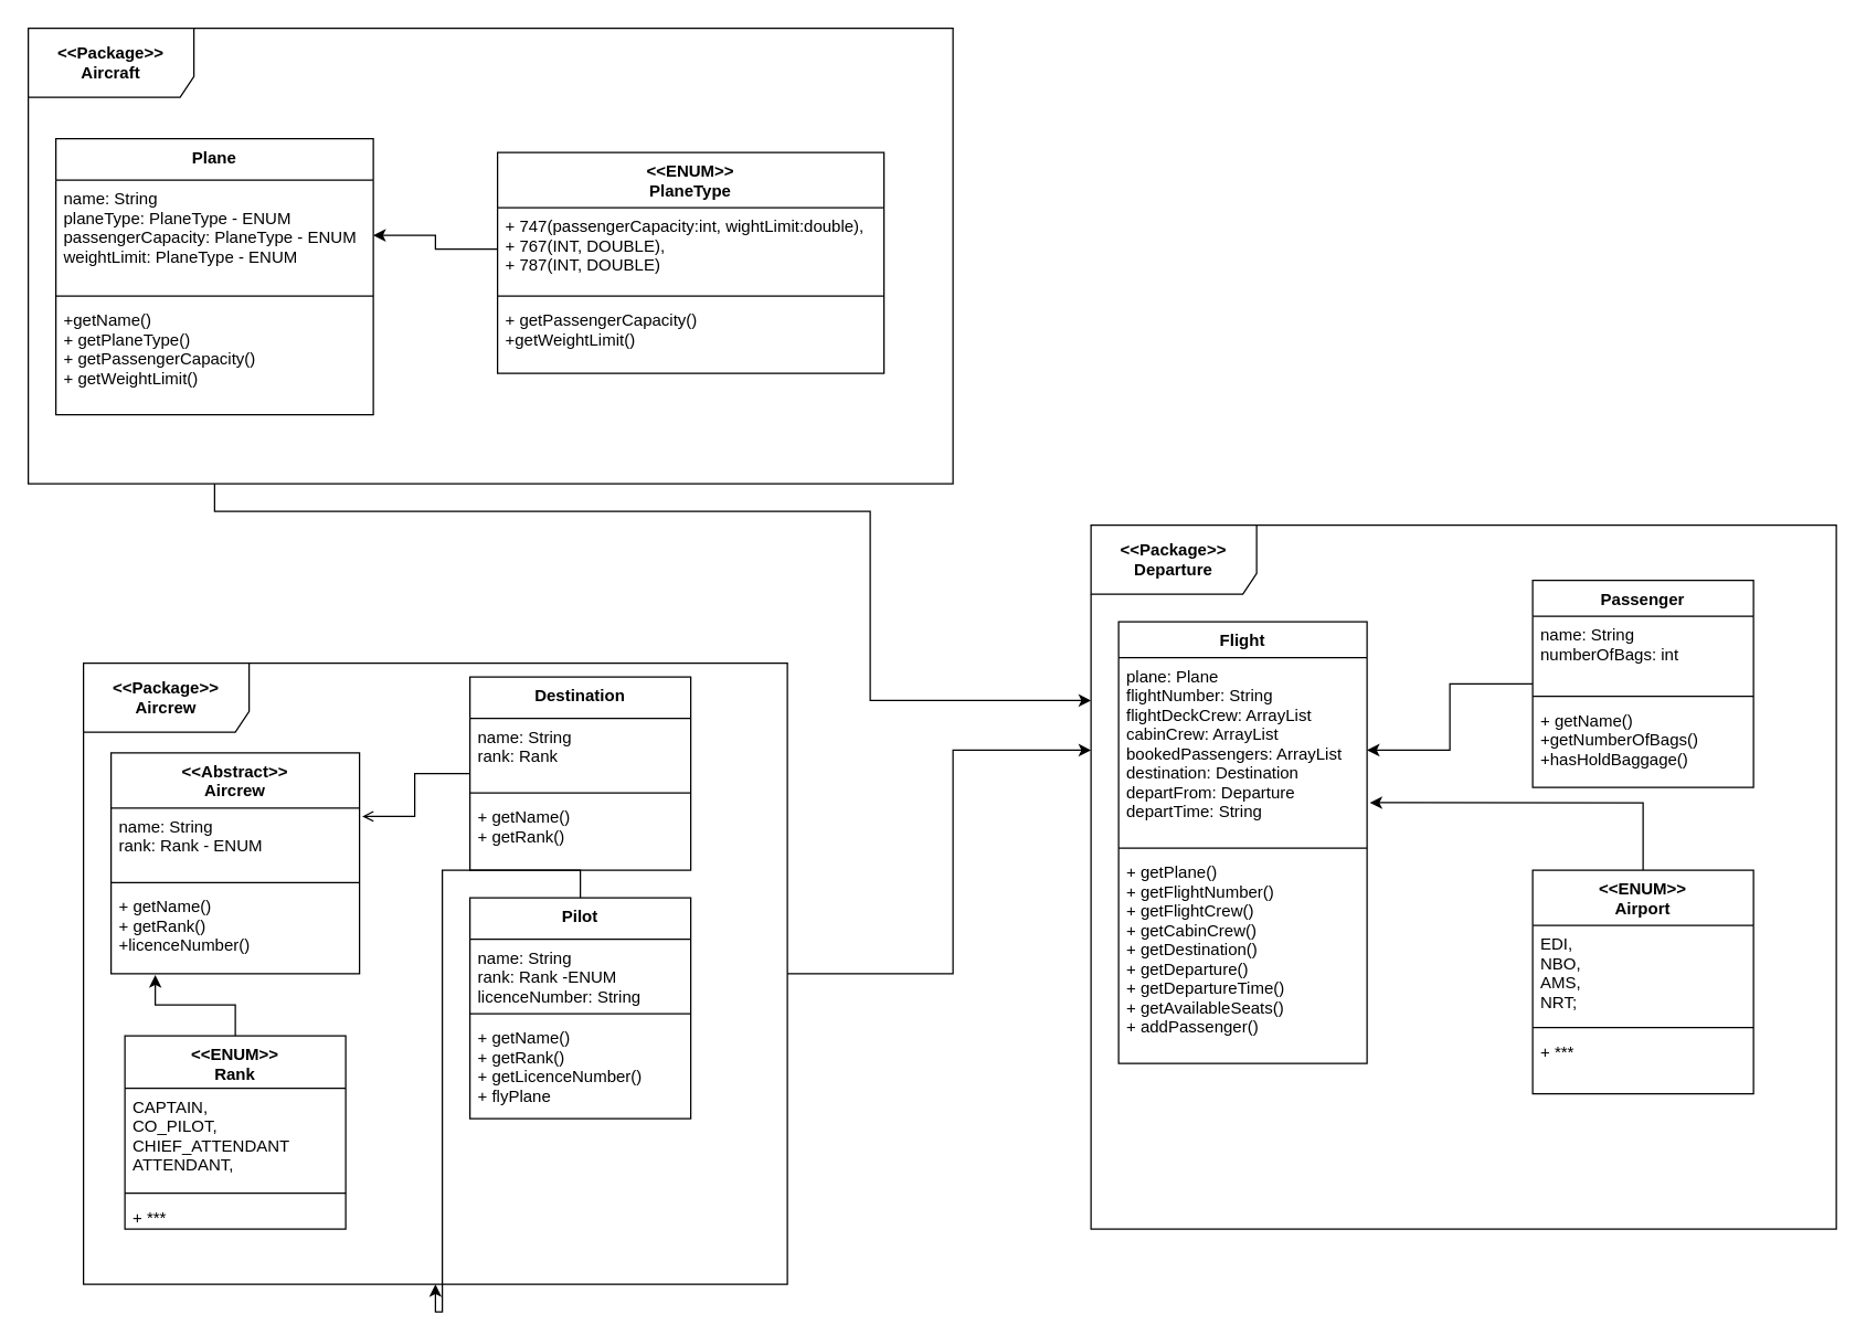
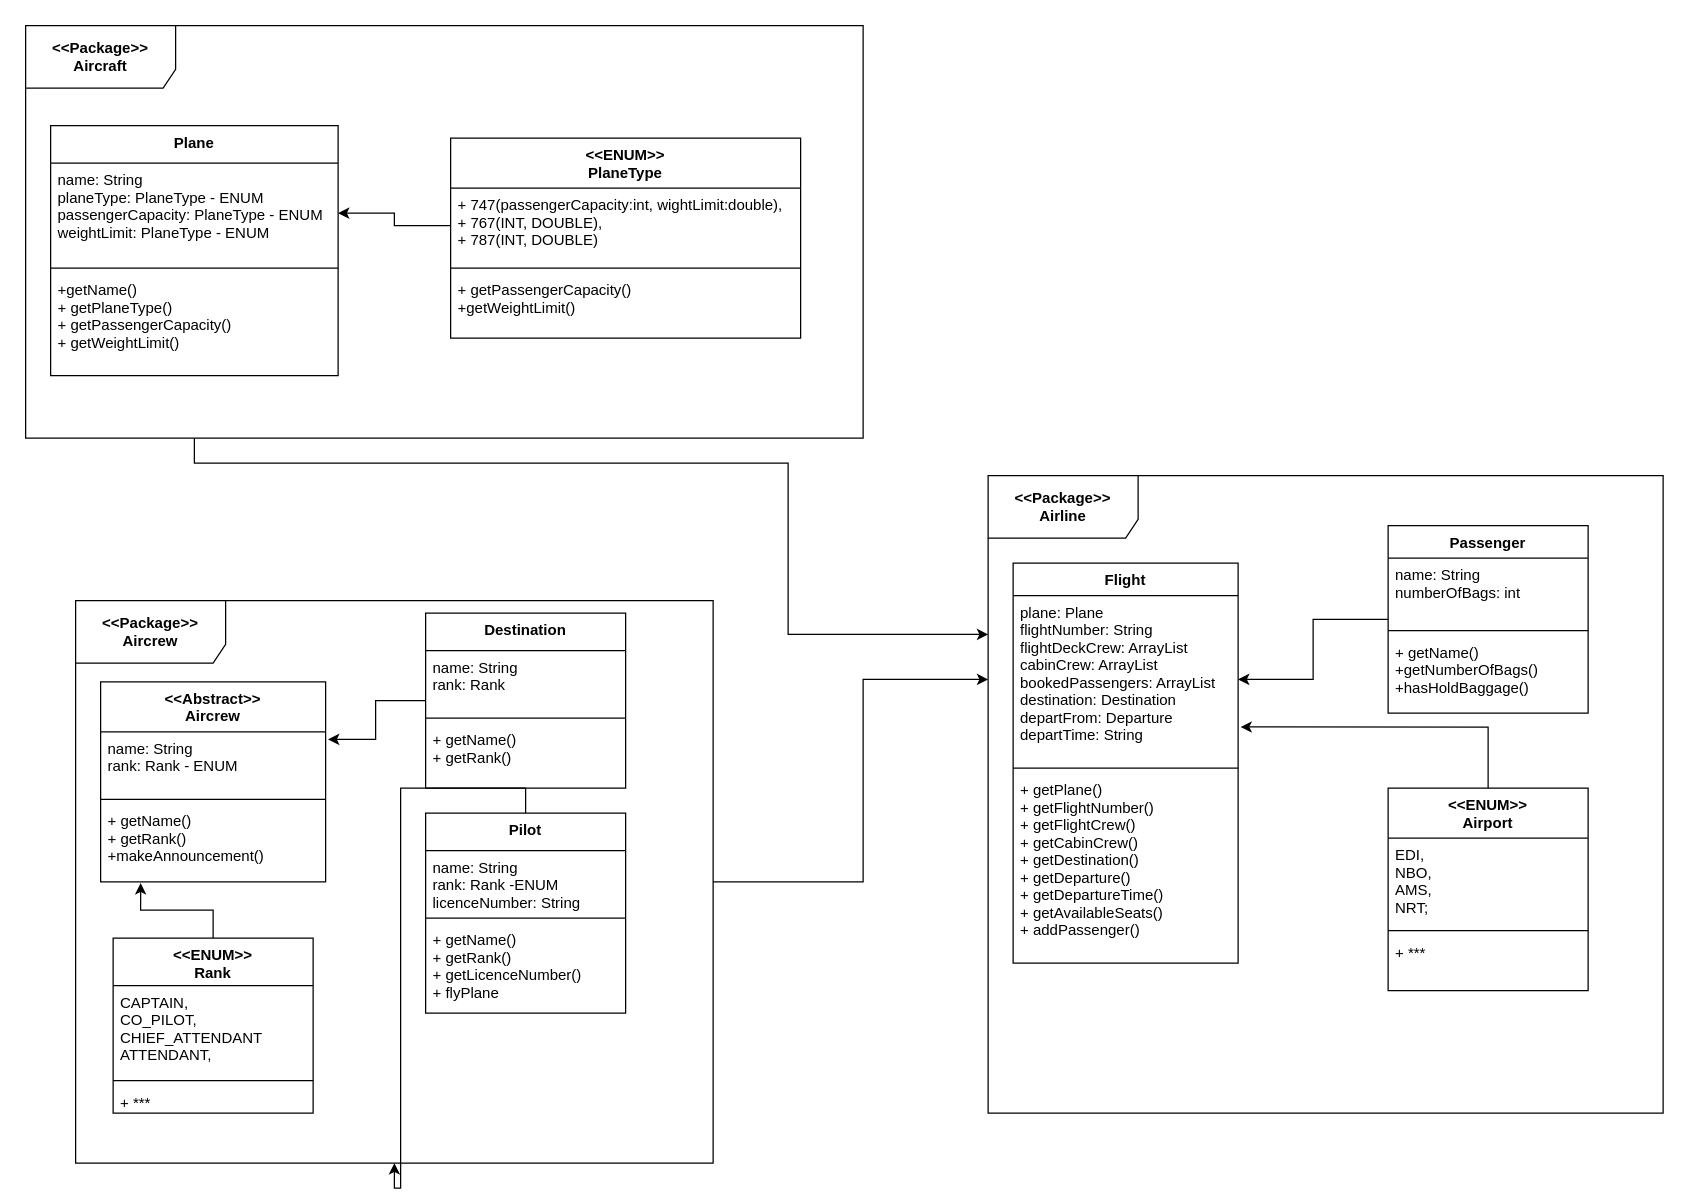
- <mxCell id="3" value="&lt;b&gt;&amp;lt;&amp;lt;Package&amp;gt;&amp;gt;&lt;br&gt;Departure&lt;/b&gt;" style="shape=umlFrame;whiteSpace=wrap;html=1;width=120;height=50;" vertex="1" parent="2"><mxGeometry width="540" height="510" as="geometry" /></mxCell>
+ <mxCell id="3" value="&lt;b&gt;&amp;lt;&amp;lt;Package&amp;gt;&amp;gt;&lt;br&gt;Airline&lt;/b&gt;" style="shape=umlFrame;whiteSpace=wrap;html=1;width=120;height=50;" vertex="1" parent="2"><mxGeometry width="540" height="510" as="geometry" /></mxCell>
- <mxCell id="28" style="edgeStyle=orthogonalEdgeStyle;rounded=0;orthogonalLoop=1;jettySize=auto;html=1;entryX=1.011;entryY=0.12;entryDx=0;entryDy=0;entryPerimeter=0;endArrow=open;" edge="1" parent="18" source="20" target="25"><mxGeometry relative="1" as="geometry" /></mxCell>
+ <mxCell id="28" style="edgeStyle=orthogonalEdgeStyle;rounded=0;orthogonalLoop=1;jettySize=auto;html=1;entryX=1.011;entryY=0.12;entryDx=0;entryDy=0;entryPerimeter=0;" edge="1" parent="18" source="20" target="25"><mxGeometry relative="1" as="geometry" /></mxCell>
- <mxCell id="27" value="+ getName()&#10;+ getRank()&#10;+licenceNumber()" style="text;strokeColor=none;fillColor=none;align=left;verticalAlign=top;spacingLeft=4;spacingRight=4;overflow=hidden;rotatable=0;points=[[0,0.5],[1,0.5]];portConstraint=eastwest;" vertex="1" parent="24"><mxGeometry y="98" width="180" height="62" as="geometry" /></mxCell>
+ <mxCell id="27" value="+ getName()&#10;+ getRank()&#10;+makeAnnouncement()" style="text;strokeColor=none;fillColor=none;align=left;verticalAlign=top;spacingLeft=4;spacingRight=4;overflow=hidden;rotatable=0;points=[[0,0.5],[1,0.5]];portConstraint=eastwest;" vertex="1" parent="24"><mxGeometry y="98" width="180" height="62" as="geometry" /></mxCell>
